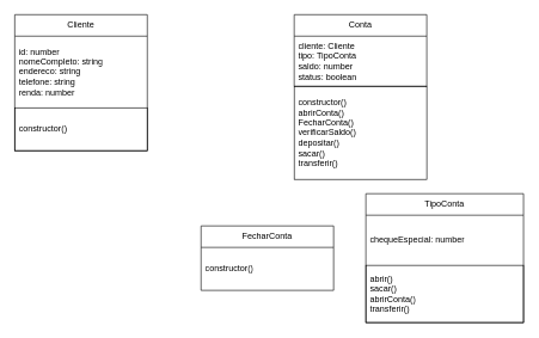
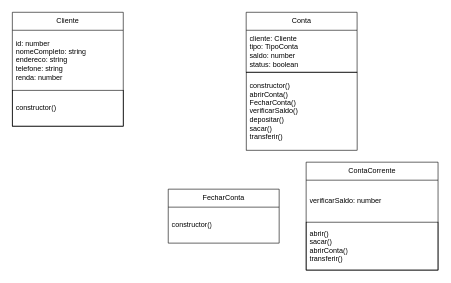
- <mxCell id="9" value="TipoConta" style="swimlane;fontStyle=0;childLayout=stackLayout;horizontal=1;startSize=30;horizontalStack=0;resizeParent=1;resizeParentMax=0;resizeLast=0;collapsible=1;marginBottom=0;whiteSpace=wrap;html=1;" parent="1" vertex="1"><mxGeometry x="510" y="270" width="220" height="180" as="geometry"><mxRectangle x="375" y="535" width="170" height="30" as="alternateBounds" /></mxGeometry></mxCell>
+ <mxCell id="9" value="ContaCorrente" style="swimlane;fontStyle=0;childLayout=stackLayout;horizontal=1;startSize=30;horizontalStack=0;resizeParent=1;resizeParentMax=0;resizeLast=0;collapsible=1;marginBottom=0;whiteSpace=wrap;html=1;" parent="1" vertex="1"><mxGeometry x="510" y="270" width="220" height="180" as="geometry"><mxRectangle x="375" y="535" width="170" height="30" as="alternateBounds" /></mxGeometry></mxCell>
- <mxCell id="10" value="chequeEspecial: number" style="text;strokeColor=none;fillColor=none;align=left;verticalAlign=middle;spacingLeft=4;spacingRight=4;overflow=hidden;points=[[0,0.5],[1,0.5]];portConstraint=eastwest;rotatable=0;whiteSpace=wrap;html=1;" parent="9" vertex="1"><mxGeometry y="30" width="220" height="70" as="geometry" /></mxCell>
+ <mxCell id="10" value="verificarSaldo: number" style="text;strokeColor=none;fillColor=none;align=left;verticalAlign=middle;spacingLeft=4;spacingRight=4;overflow=hidden;points=[[0,0.5],[1,0.5]];portConstraint=eastwest;rotatable=0;whiteSpace=wrap;html=1;" parent="9" vertex="1"><mxGeometry y="30" width="220" height="70" as="geometry" /></mxCell>
